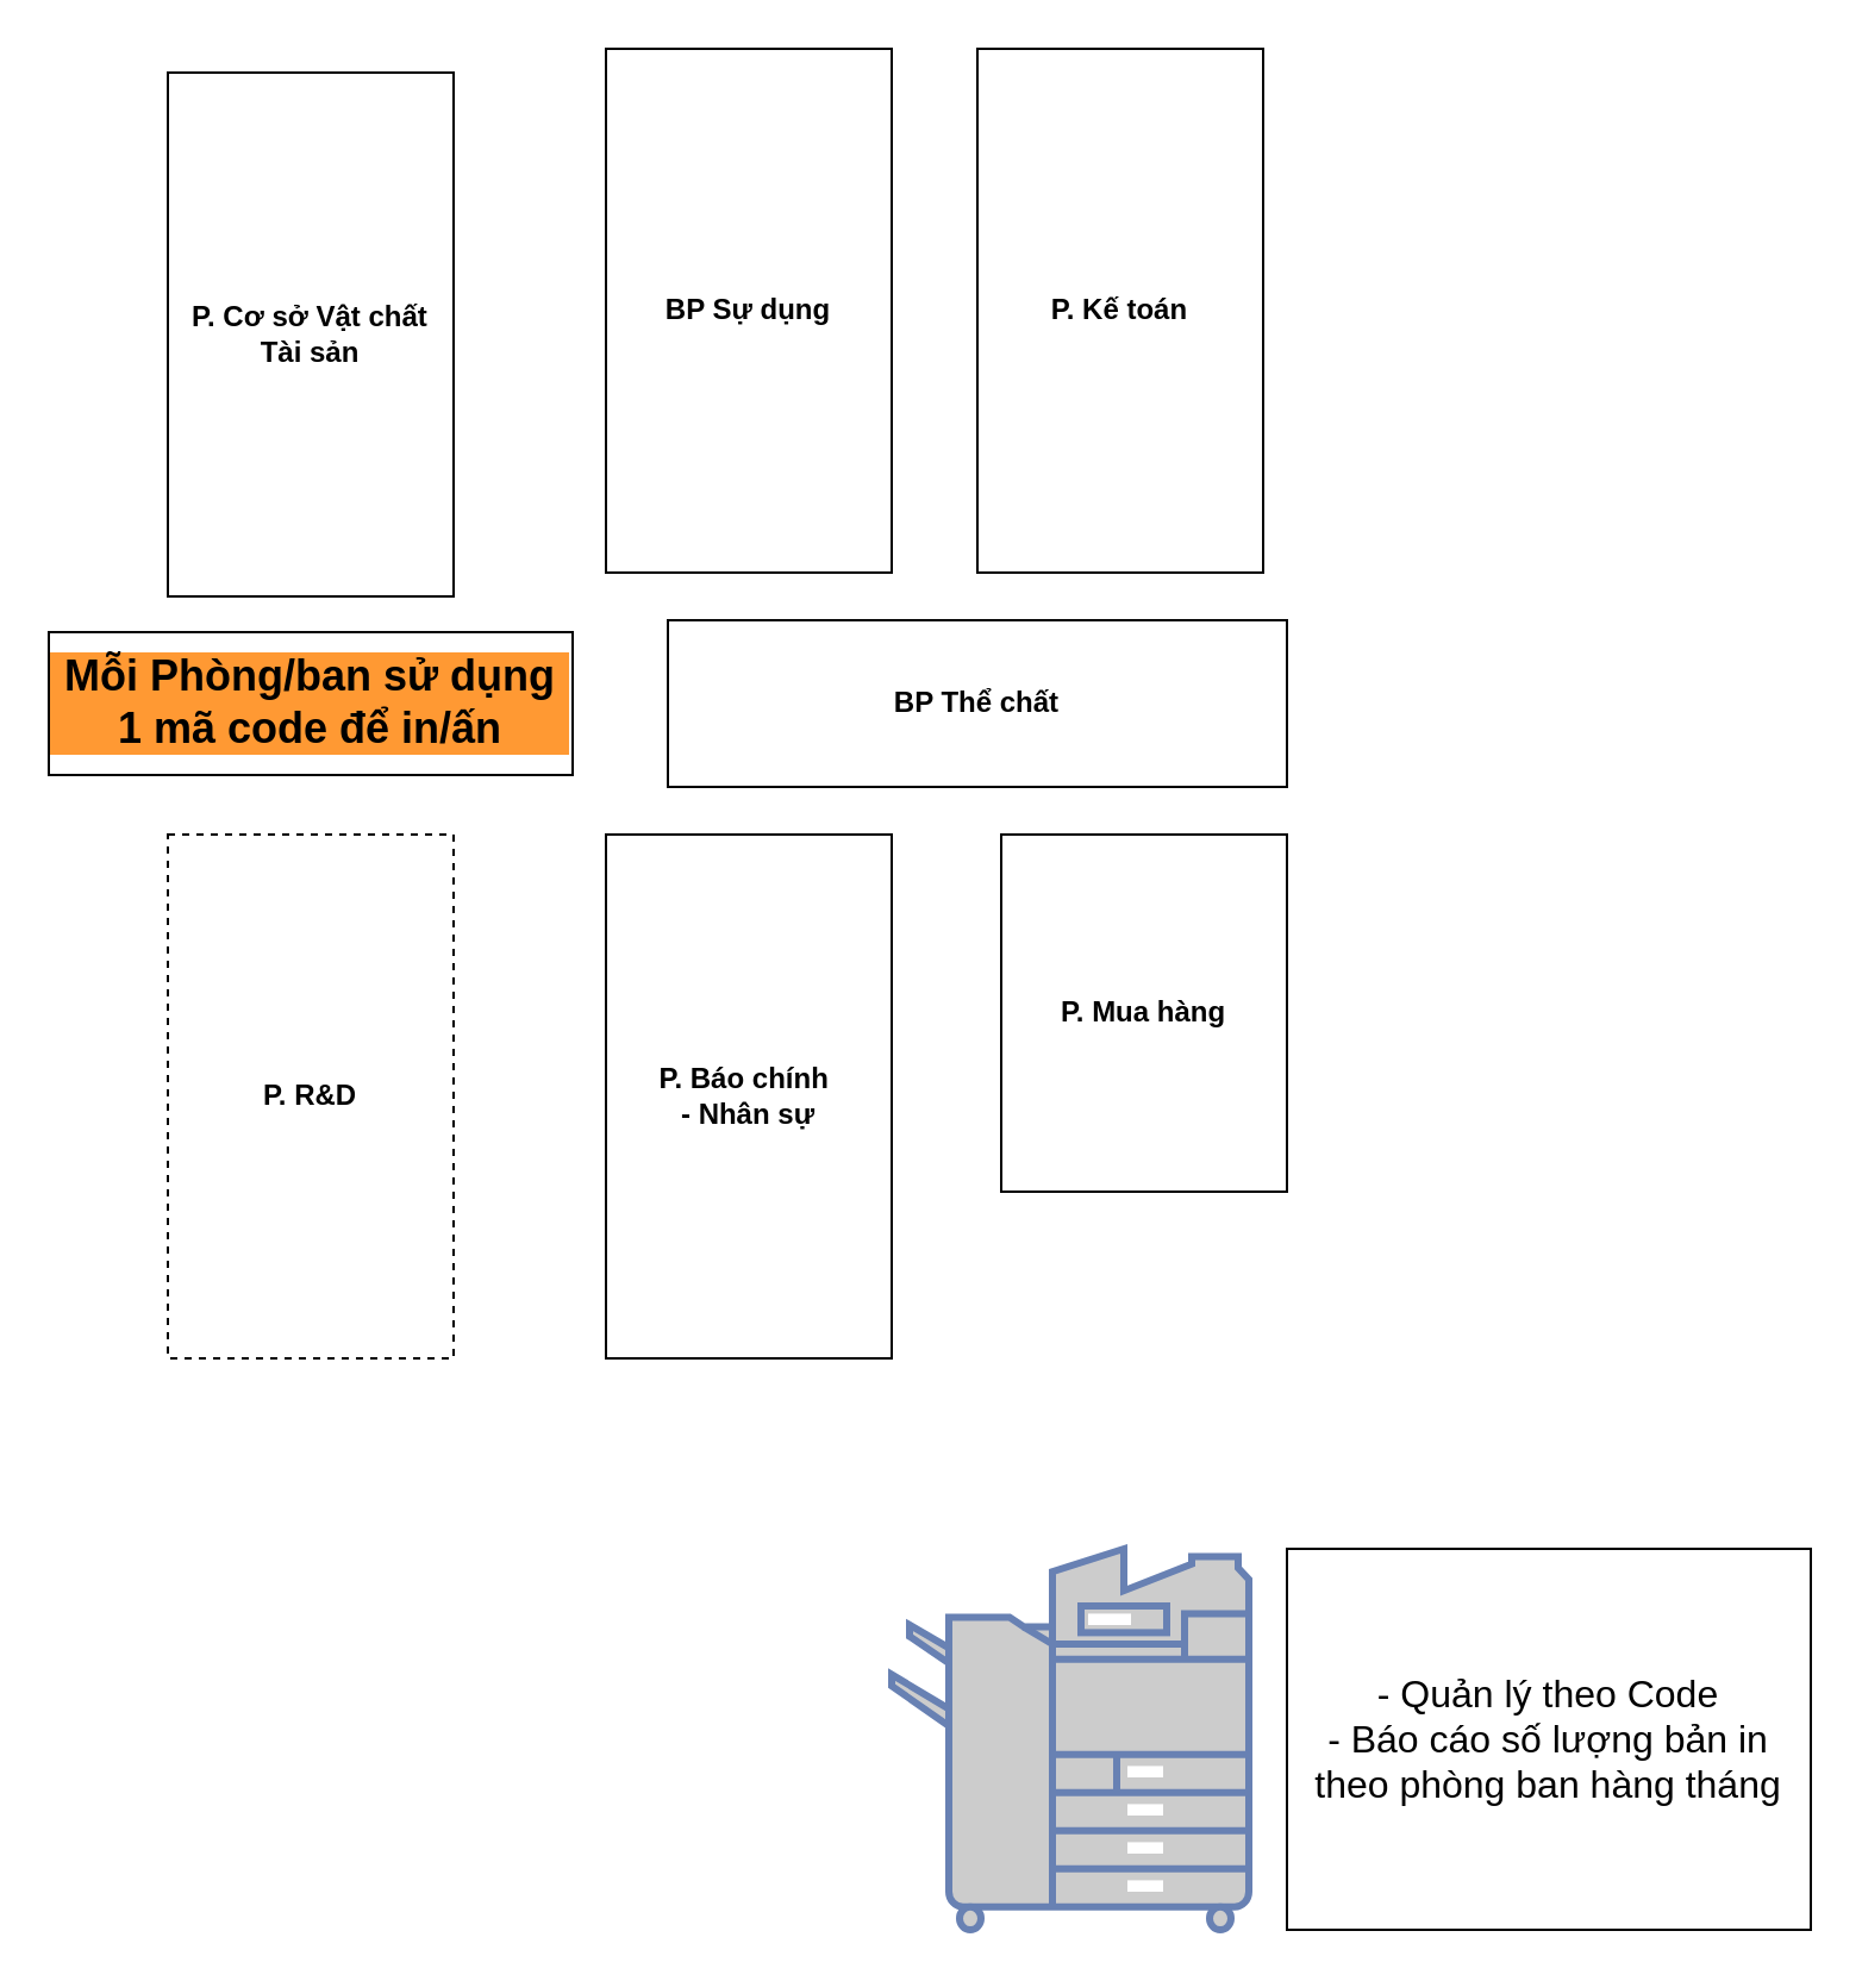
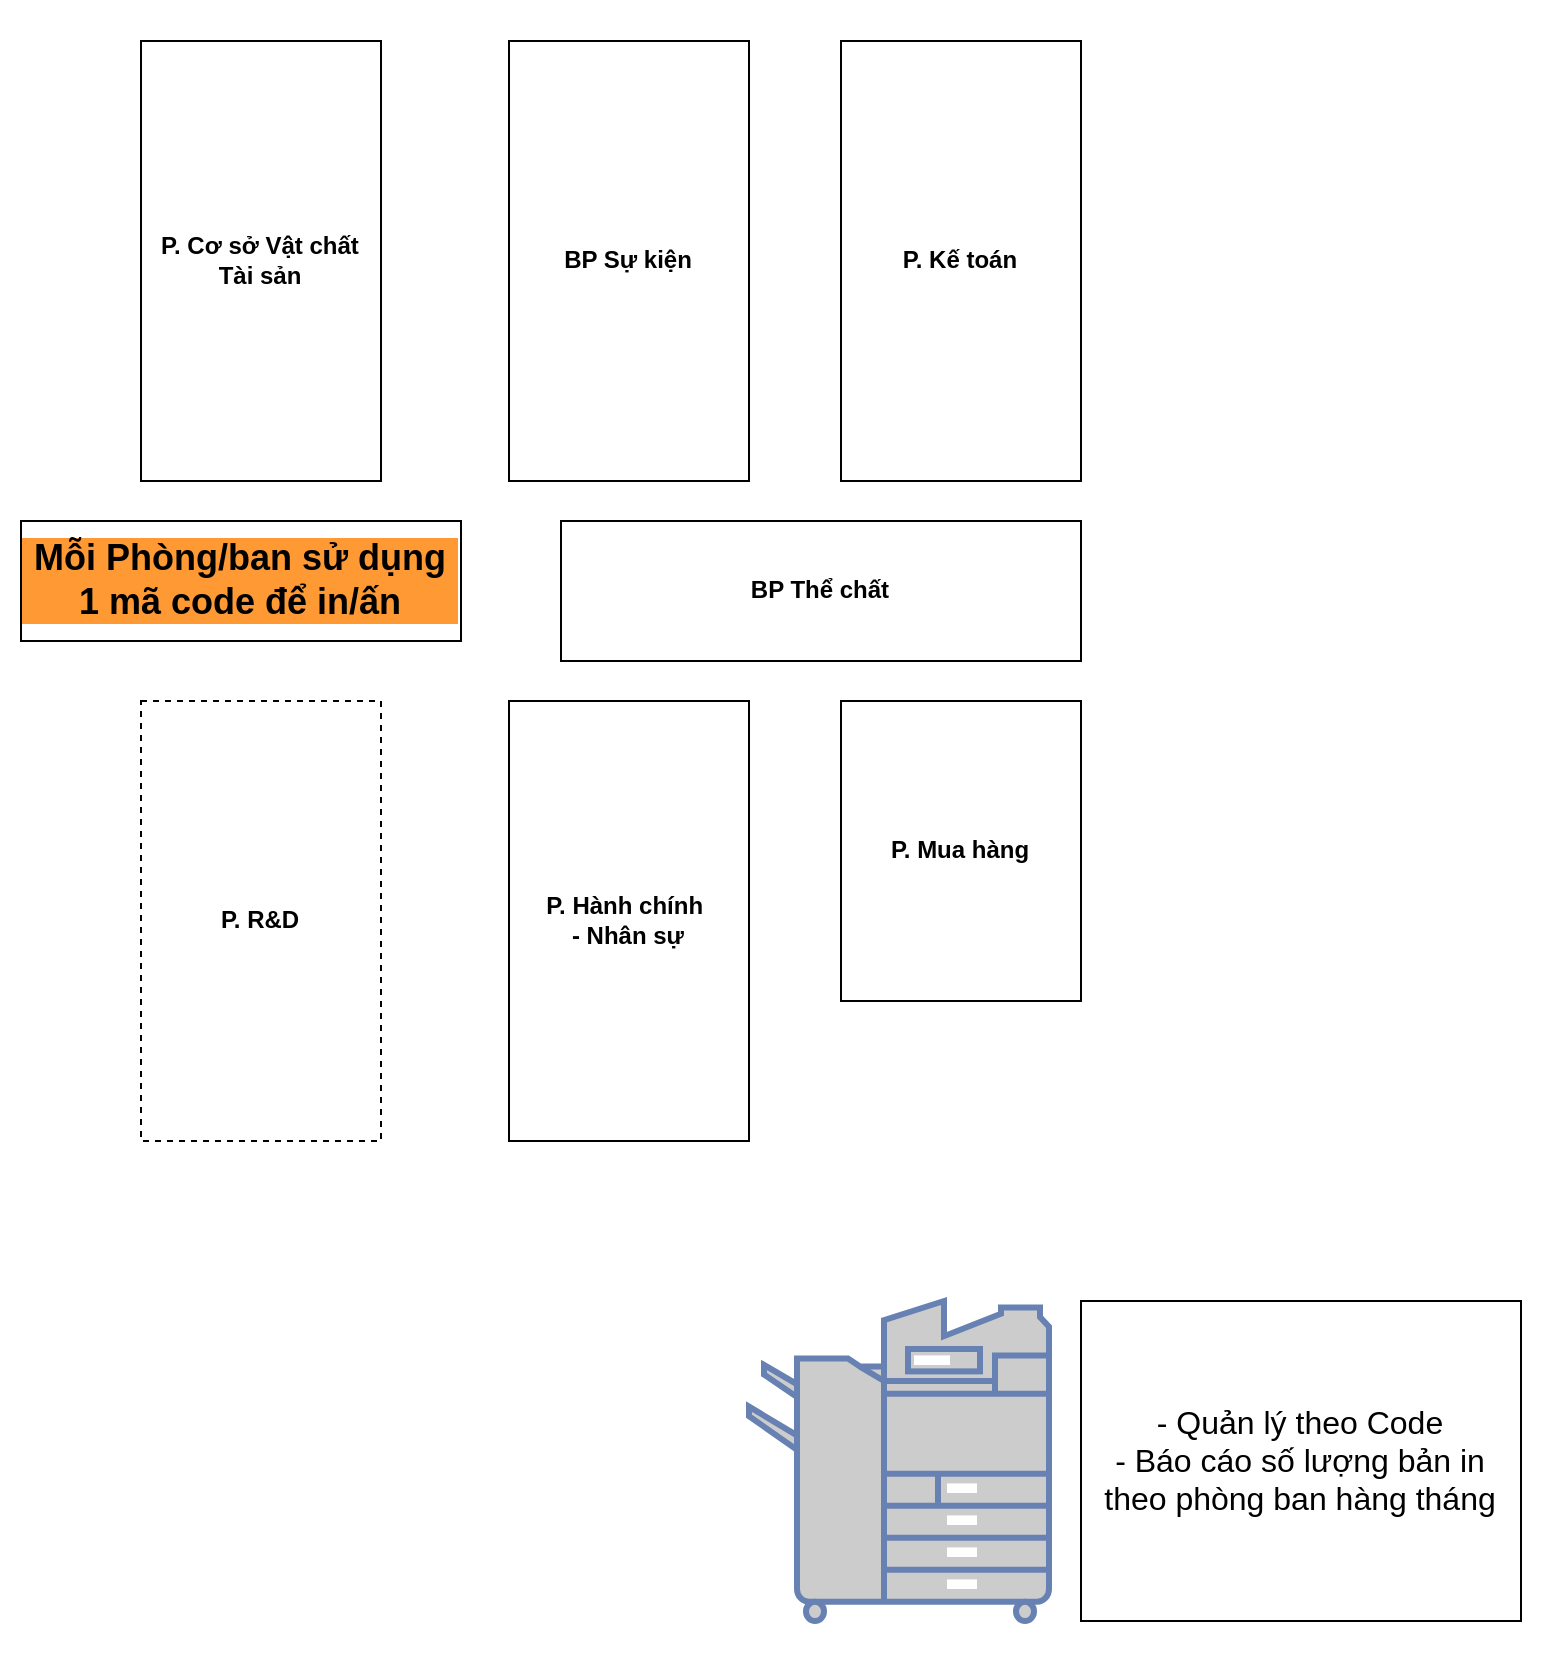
- <mxCell id="3" value="BP Sự dụng" style="rounded=0;whiteSpace=wrap;html=1;fontStyle=1" vertex="1" parent="1"><mxGeometry x="254" y="20" width="120" height="220" as="geometry" /></mxCell>
+ <mxCell id="3" value="BP Sự kiện" style="rounded=0;whiteSpace=wrap;html=1;fontStyle=1" vertex="1" parent="1"><mxGeometry x="254" y="20" width="120" height="220" as="geometry" /></mxCell>
- <mxCell id="4" value="P. Kế toán" style="rounded=0;whiteSpace=wrap;html=1;fontStyle=1" vertex="1" parent="1"><mxGeometry x="410" y="20" width="120" height="220" as="geometry" /></mxCell>
+ <mxCell id="4" value="P. Kế toán" style="rounded=0;whiteSpace=wrap;html=1;fontStyle=1" vertex="1" parent="1"><mxGeometry x="420" y="20" width="120" height="220" as="geometry" /></mxCell>
- <mxCell id="2" value="P. Cơ sở Vật chất&lt;br&gt;Tài sản" style="rounded=0;whiteSpace=wrap;html=1;fontStyle=1" vertex="1" parent="1"><mxGeometry x="70" y="30" width="120" height="220" as="geometry" /></mxCell>
+ <mxCell id="2" value="P. Cơ sở Vật chất&lt;br&gt;Tài sản" style="rounded=0;whiteSpace=wrap;html=1;fontStyle=1" vertex="1" parent="1"><mxGeometry x="70" y="20" width="120" height="220" as="geometry" /></mxCell>
- <mxCell id="11" value="Mỗi Phòng/ban sử dụng 1 mã code để in/ấn" style="rounded=0;whiteSpace=wrap;html=1;fontSize=18;fontStyle=1;labelBackgroundColor=#FF9933;" vertex="1" parent="1"><mxGeometry x="20" y="265" width="220" height="60" as="geometry" /></mxCell>
+ <mxCell id="11" value="Mỗi Phòng/ban sử dụng 1 mã code để in/ấn" style="rounded=0;whiteSpace=wrap;html=1;fontSize=18;fontStyle=1;labelBackgroundColor=#FF9933;" vertex="1" parent="1"><mxGeometry x="10" y="260" width="220" height="60" as="geometry" /></mxCell>
- <mxCell id="5" value="P. Báo chính&amp;nbsp;&lt;div&gt;- Nhân sự&lt;/div&gt;" style="rounded=0;whiteSpace=wrap;html=1;fontStyle=1" vertex="1" parent="1"><mxGeometry x="254" y="350" width="120" height="220" as="geometry" /></mxCell>
+ <mxCell id="5" value="P. Hành chính&amp;nbsp;&lt;div&gt;- Nhân sự&lt;/div&gt;" style="rounded=0;whiteSpace=wrap;html=1;fontStyle=1" vertex="1" parent="1"><mxGeometry x="254" y="350" width="120" height="220" as="geometry" /></mxCell>
